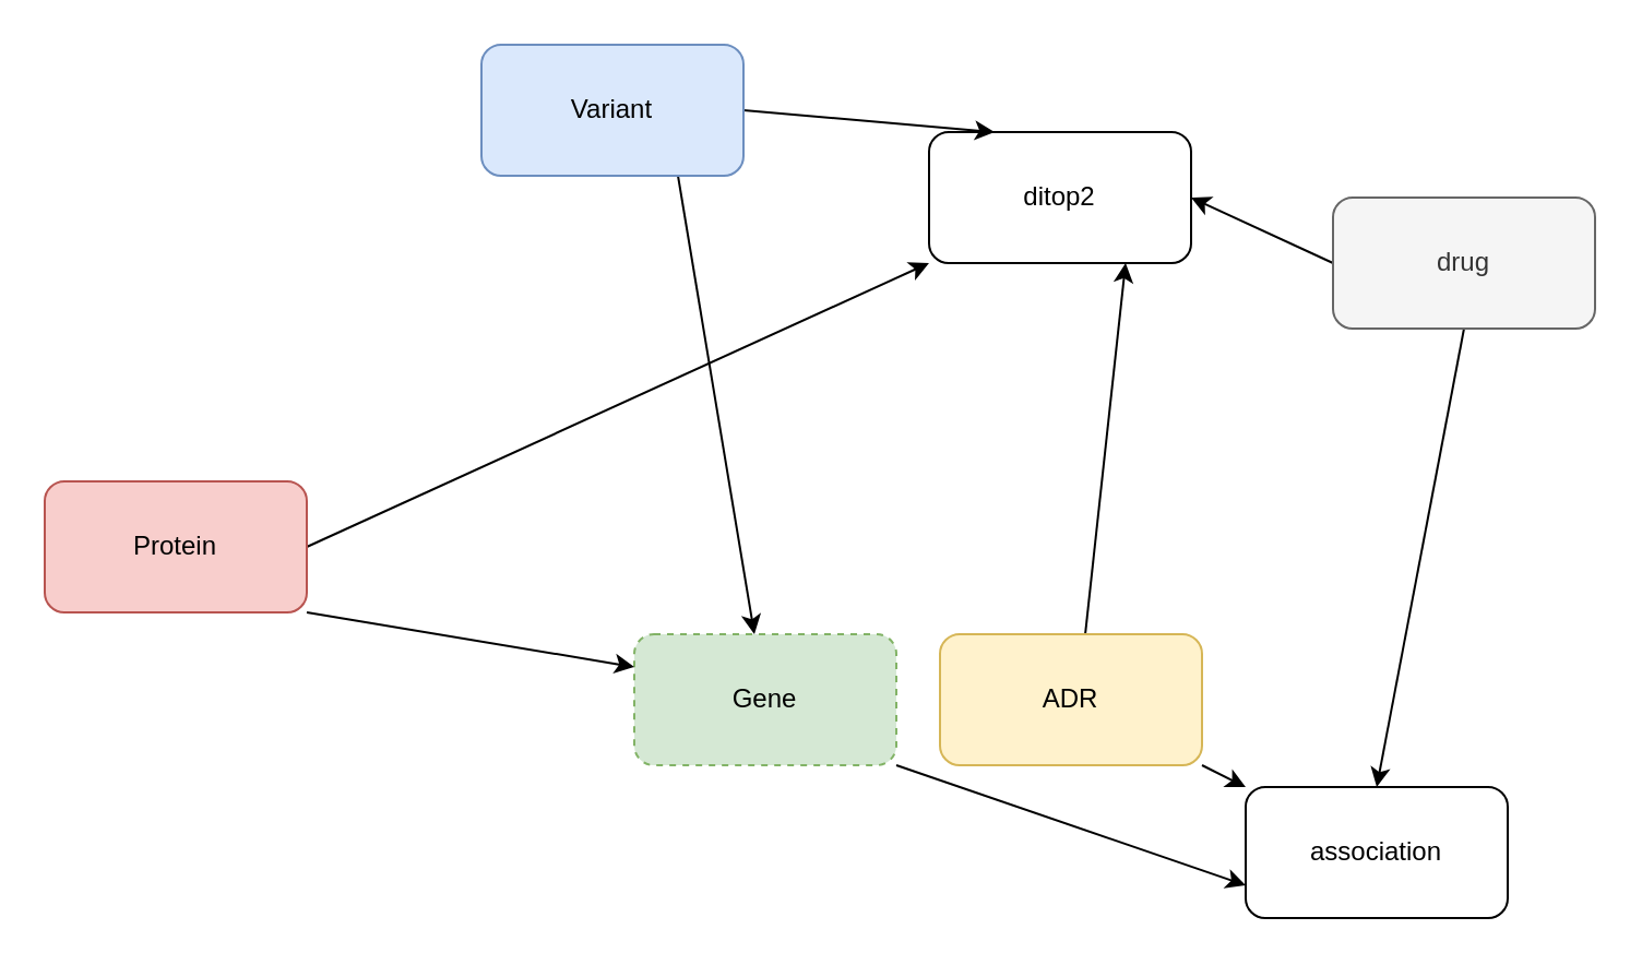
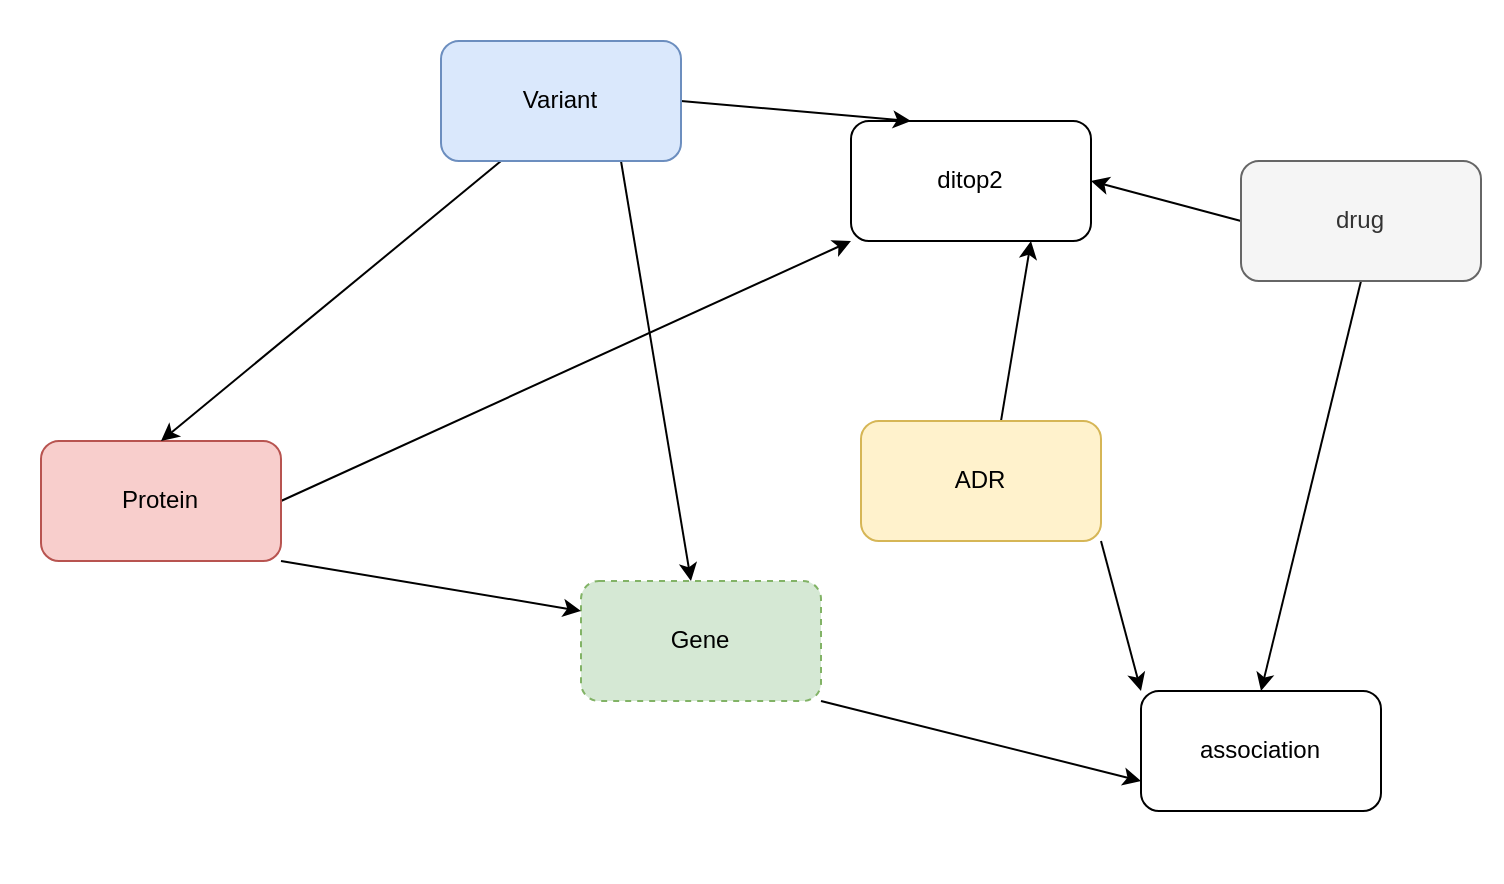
- <mxCell id="8" value="&lt;div&gt;drug&lt;/div&gt;" style="rounded=1;whiteSpace=wrap;html=1;fillColor=#f5f5f5;strokeColor=#666666;fontColor=#333333;" parent="1" vertex="1"><mxGeometry x="610" y="90" width="120" height="60" as="geometry" /></mxCell>
+ <mxCell id="8" value="&lt;div&gt;drug&lt;/div&gt;" style="rounded=1;whiteSpace=wrap;html=1;fillColor=#f5f5f5;strokeColor=#666666;fontColor=#333333;" parent="1" vertex="1"><mxGeometry x="620" y="80" width="120" height="60" as="geometry" /></mxCell>
+ <mxCell id="16" style="edgeStyle=none;rounded=0;orthogonalLoop=1;jettySize=auto;html=1;exitX=0.25;exitY=1;exitDx=0;exitDy=0;entryX=0.5;entryY=0;entryDx=0;entryDy=0;" parent="1" source="17" target="13" edge="1"><mxGeometry relative="1" as="geometry" /></mxCell>
- <mxCell id="4" value="&lt;div&gt;ADR&lt;/div&gt;" style="rounded=1;whiteSpace=wrap;html=1;fillColor=#fff2cc;strokeColor=#d6b656;" parent="1" vertex="1"><mxGeometry x="430" y="290" width="120" height="60" as="geometry" /></mxCell>
+ <mxCell id="4" value="&lt;div&gt;ADR&lt;/div&gt;" style="rounded=1;whiteSpace=wrap;html=1;fillColor=#fff2cc;strokeColor=#d6b656;" parent="1" vertex="1"><mxGeometry x="430" y="210" width="120" height="60" as="geometry" /></mxCell>
- <mxCell id="18" value="association" style="rounded=1;whiteSpace=wrap;html=1;" vertex="1" parent="1"><mxGeometry x="570" y="360" width="120" height="60" as="geometry" /></mxCell>
+ <mxCell id="18" value="association" style="rounded=1;whiteSpace=wrap;html=1;" vertex="1" parent="1"><mxGeometry x="570" y="345" width="120" height="60" as="geometry" /></mxCell>
